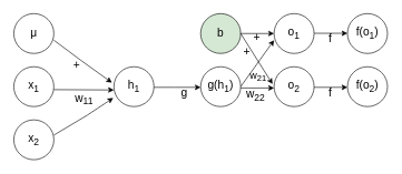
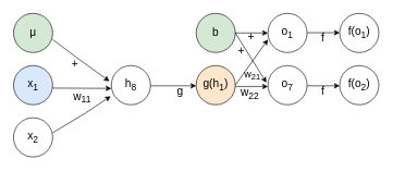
- <mxCell id="2" value="&lt;h1 class=&quot;char Grek U03BC&quot; style=&quot;font-size: 17px&quot;&gt;&lt;font style=&quot;font-size: 17px&quot;&gt;&lt;span style=&quot;font-weight: normal&quot;&gt;μ&lt;/span&gt;&lt;/font&gt;&lt;/h1&gt;" style="ellipse;whiteSpace=wrap;html=1;aspect=fixed;" vertex="1" parent="1"><mxGeometry x="20" y="20" width="60" height="60" as="geometry" /></mxCell>
+ <mxCell id="2" value="&lt;h1 class=&quot;char Grek U03BC&quot; style=&quot;font-size: 17px&quot;&gt;&lt;font style=&quot;font-size: 17px&quot;&gt;&lt;span style=&quot;font-weight: normal&quot;&gt;μ&lt;/span&gt;&lt;/font&gt;&lt;/h1&gt;" style="ellipse;whiteSpace=wrap;html=1;aspect=fixed;fillColor=#d5e8d4;" vertex="1" parent="1"><mxGeometry x="20" y="20" width="60" height="60" as="geometry" /></mxCell>
- <mxCell id="4" value="&lt;font style=&quot;font-size: 17px&quot;&gt;x&lt;sub&gt;1&lt;/sub&gt;&lt;/font&gt;" style="ellipse;whiteSpace=wrap;html=1;aspect=fixed;" vertex="1" parent="1"><mxGeometry x="20" y="100" width="60" height="60" as="geometry" /></mxCell>
+ <mxCell id="4" value="&lt;font style=&quot;font-size: 17px&quot;&gt;x&lt;sub&gt;1&lt;/sub&gt;&lt;/font&gt;" style="ellipse;whiteSpace=wrap;html=1;aspect=fixed;fillColor=#dae8fc;" vertex="1" parent="1"><mxGeometry x="20" y="100" width="60" height="60" as="geometry" /></mxCell>
- <mxCell id="5" value="&lt;font style=&quot;font-size: 17px&quot;&gt;h&lt;sub&gt;1&lt;/sub&gt;&lt;/font&gt;" style="ellipse;whiteSpace=wrap;html=1;aspect=fixed;" vertex="1" parent="1"><mxGeometry x="170" y="100" width="60" height="60" as="geometry" /></mxCell>
+ <mxCell id="5" value="&lt;font style=&quot;font-size: 17px&quot;&gt;h&lt;sub&gt;8&lt;/sub&gt;&lt;/font&gt;" style="ellipse;whiteSpace=wrap;html=1;aspect=fixed;" vertex="1" parent="1"><mxGeometry x="170" y="100" width="60" height="60" as="geometry" /></mxCell>
- <mxCell id="12" value="&lt;font style=&quot;font-size: 17px&quot;&gt;g(h&lt;sub&gt;1&lt;/sub&gt;)&lt;/font&gt;" style="ellipse;whiteSpace=wrap;html=1;aspect=fixed;" vertex="1" parent="1"><mxGeometry x="300" y="100" width="60" height="60" as="geometry" /></mxCell>
+ <mxCell id="12" value="&lt;font style=&quot;font-size: 17px&quot;&gt;g(h&lt;sub&gt;1&lt;/sub&gt;)&lt;/font&gt;" style="ellipse;whiteSpace=wrap;html=1;aspect=fixed;fillColor=#ffe6cc;" vertex="1" parent="1"><mxGeometry x="300" y="100" width="60" height="60" as="geometry" /></mxCell>
- <mxCell id="14" value="&lt;font style=&quot;font-size: 17px&quot;&gt;o&lt;sub&gt;2&lt;/sub&gt;&lt;/font&gt;" style="ellipse;whiteSpace=wrap;html=1;aspect=fixed;" vertex="1" parent="1"><mxGeometry x="410" y="100" width="60" height="60" as="geometry" /></mxCell>
+ <mxCell id="14" value="&lt;font style=&quot;font-size: 17px&quot;&gt;o&lt;sub&gt;7&lt;/sub&gt;&lt;/font&gt;" style="ellipse;whiteSpace=wrap;html=1;aspect=fixed;" vertex="1" parent="1"><mxGeometry x="410" y="100" width="60" height="60" as="geometry" /></mxCell>
